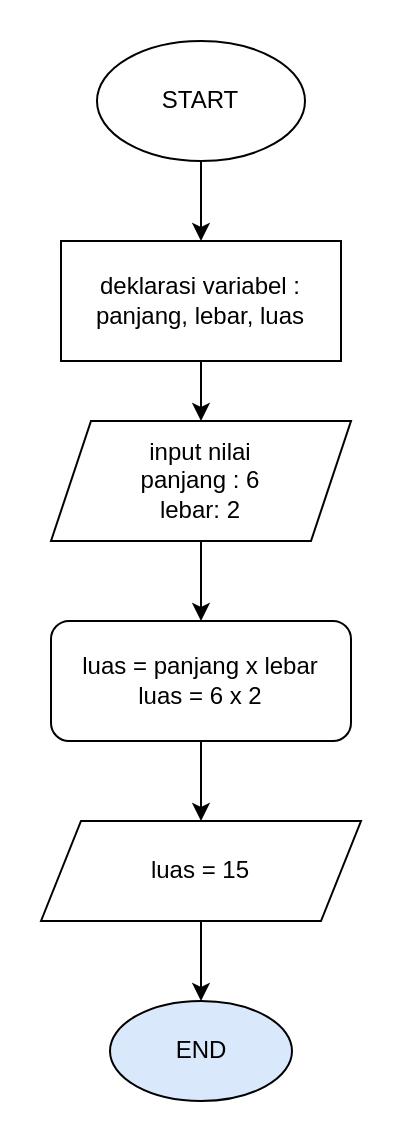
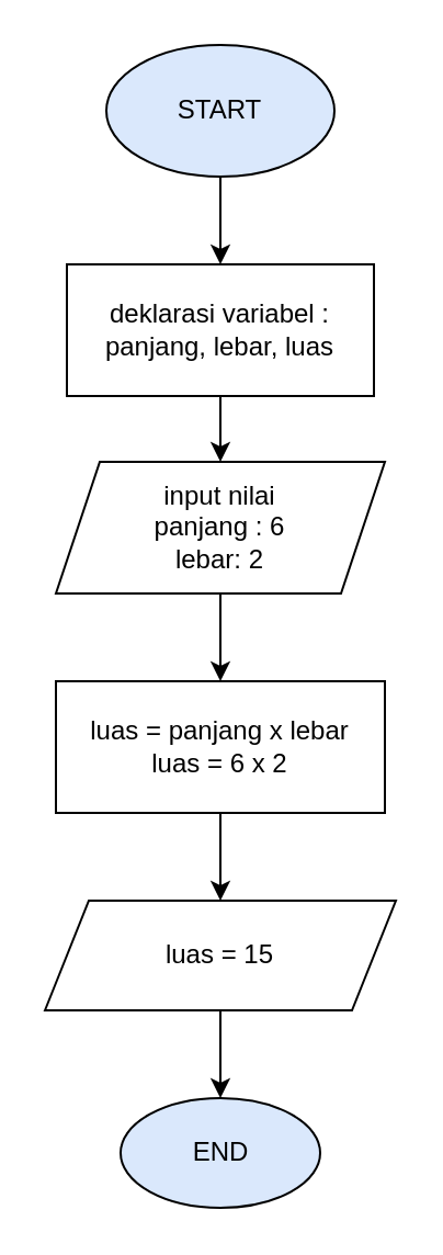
- <mxCell id="11" value="START" style="ellipse;whiteSpace=wrap;html=1;" vertex="1" parent="1"><mxGeometry x="48" y="20" width="104" height="60" as="geometry" /></mxCell>
+ <mxCell id="11" value="START" style="ellipse;whiteSpace=wrap;html=1;fillColor=#dae8fc;" vertex="1" parent="1"><mxGeometry x="48" y="20" width="104" height="60" as="geometry" /></mxCell>
- <mxCell id="6" value="luas = panjang x lebar&lt;br&gt;luas = 6 x 2" style="whiteSpace=wrap;html=1;rounded=1;" vertex="1" parent="1"><mxGeometry x="25" y="310" width="150" height="60" as="geometry" /></mxCell>
+ <mxCell id="6" value="luas = panjang x lebar&lt;br&gt;luas = 6 x 2" style="rounded=0;whiteSpace=wrap;html=1;" vertex="1" parent="1"><mxGeometry x="25" y="310" width="150" height="60" as="geometry" /></mxCell>
